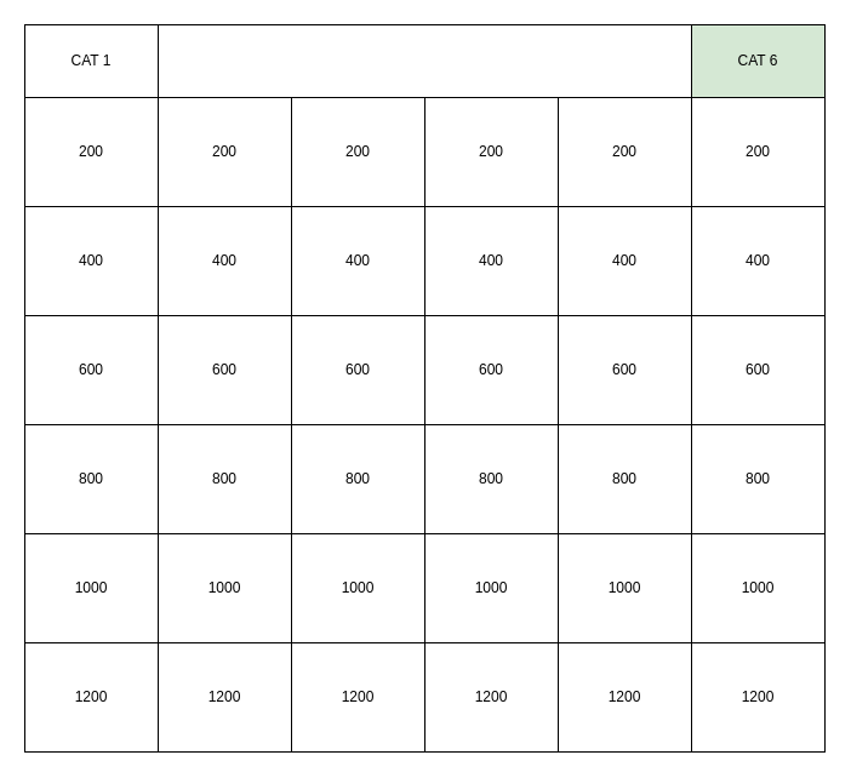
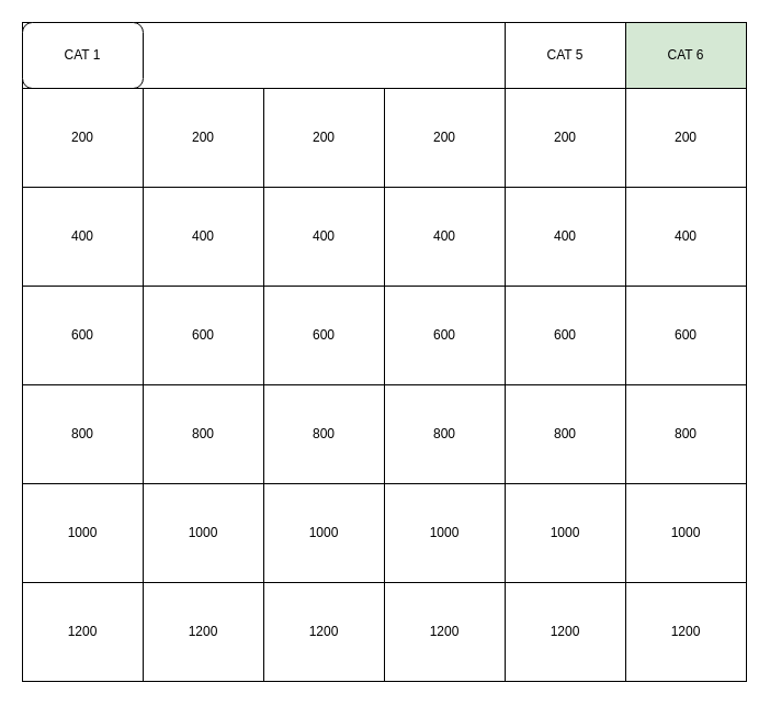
- <mxCell id="3" value="CAT 1" style="rounded=0;whiteSpace=wrap;html=1;" vertex="1" parent="1"><mxGeometry x="20" y="20" width="110" height="60" as="geometry" /></mxCell>
+ <mxCell id="3" value="CAT 1" style="whiteSpace=wrap;html=1;rounded=1;" vertex="1" parent="1"><mxGeometry x="20" y="20" width="110" height="60" as="geometry" /></mxCell>
+ <mxCell id="4" value="CAT 5" style="rounded=0;whiteSpace=wrap;html=1;" vertex="1" parent="1"><mxGeometry x="460" y="20" width="110" height="60" as="geometry" /></mxCell>
